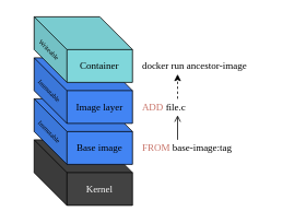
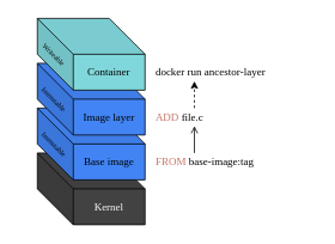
- <mxCell id="9" value="&lt;font style=&quot;font-size: 12px&quot; color=&quot;#000000&quot;&gt;docker run ancestor-image&lt;/font&gt;" style="text;html=1;strokeColor=none;fillColor=none;align=left;verticalAlign=middle;whiteSpace=wrap;rounded=0;fontFamily=Comfortaa;fontSource=https%3A%2F%2Ffonts.googleapis.com%2Fcss%3Ffamily%3DComfortaa;fontSize=8;fontColor=#FAFAFA;" vertex="1" parent="1"><mxGeometry x="171" y="70" width="180" height="20" as="geometry" /></mxCell>
+ <mxCell id="9" value="&lt;font style=&quot;font-size: 12px&quot; color=&quot;#000000&quot;&gt;docker run ancestor-layer&lt;/font&gt;" style="text;html=1;strokeColor=none;fillColor=none;align=left;verticalAlign=middle;whiteSpace=wrap;rounded=0;fontFamily=Comfortaa;fontSource=https%3A%2F%2Ffonts.googleapis.com%2Fcss%3Ffamily%3DComfortaa;fontSize=8;fontColor=#FAFAFA;" vertex="1" parent="1"><mxGeometry x="171" y="70" width="180" height="20" as="geometry" /></mxCell>
